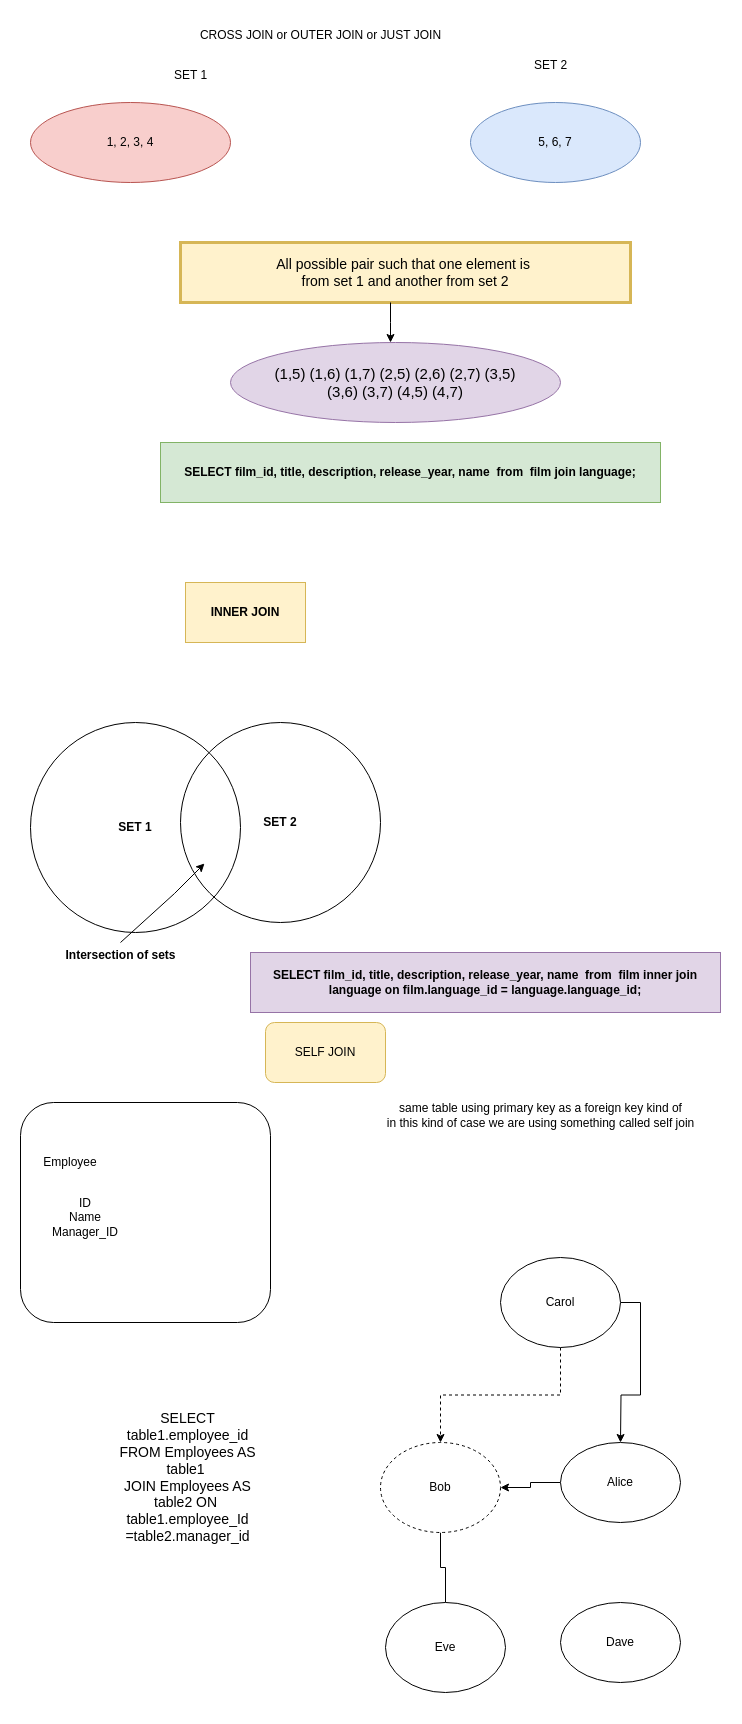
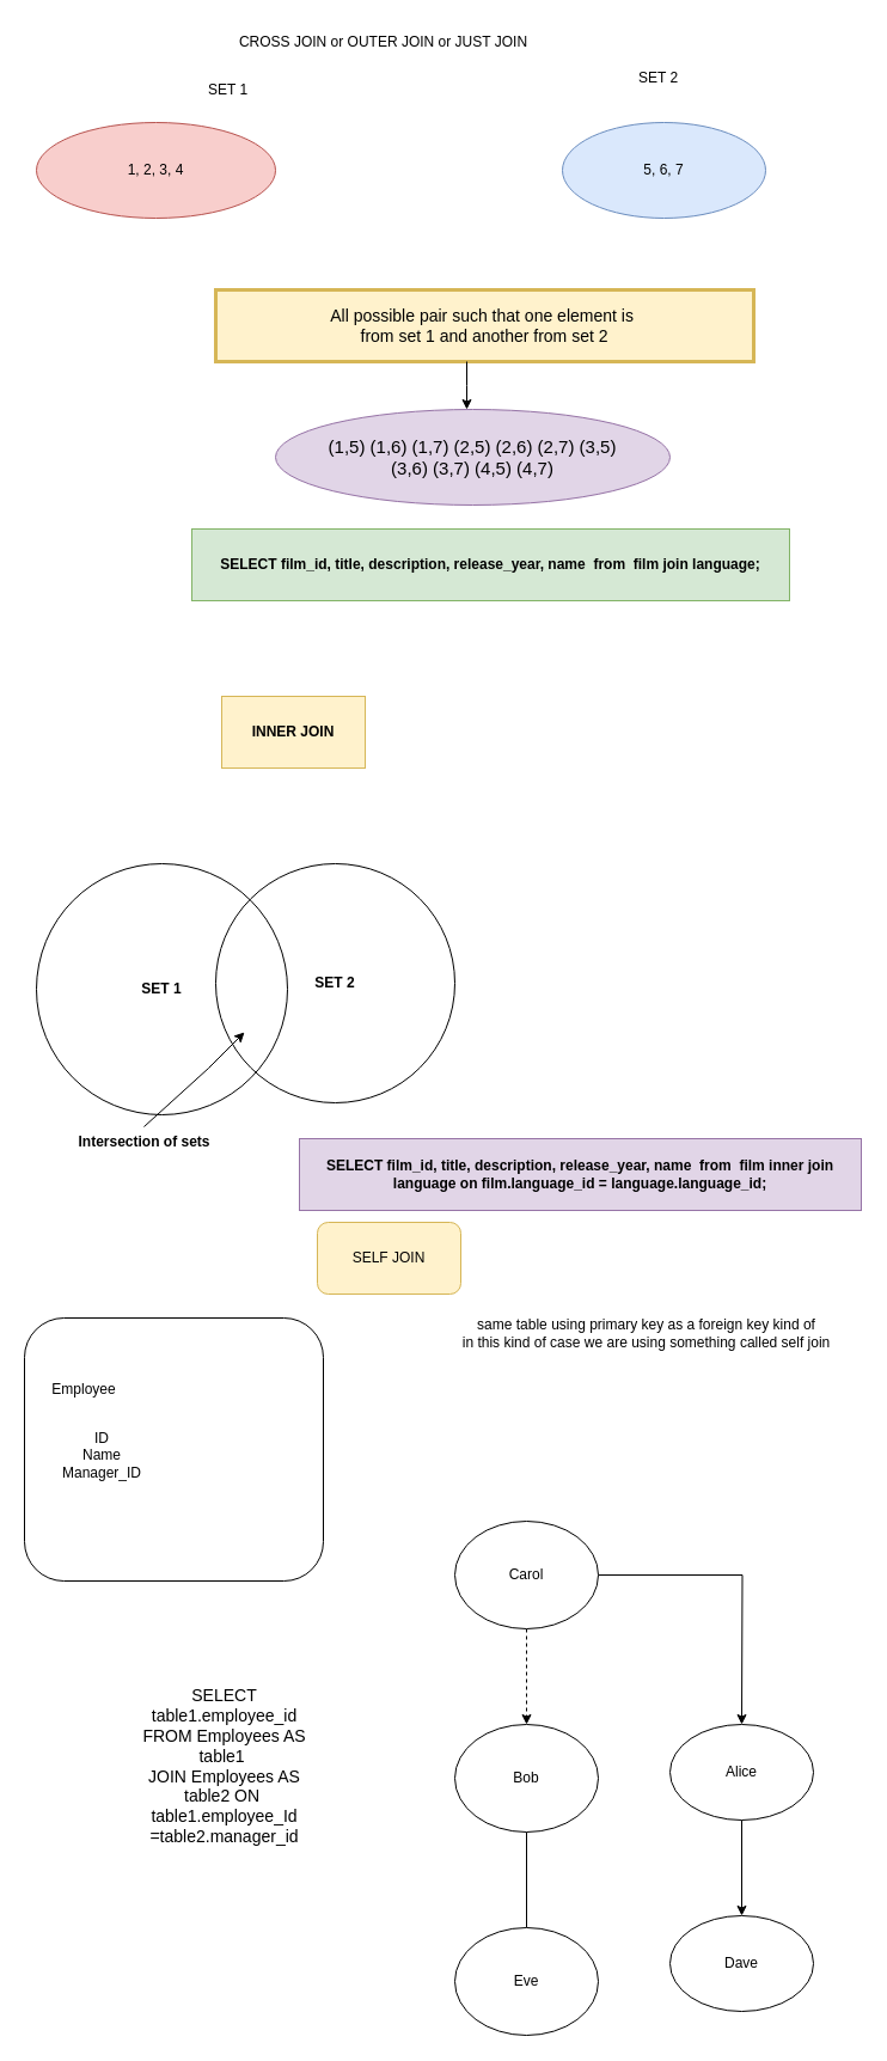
- <mxCell id="22" value="Carol" style="ellipse;whiteSpace=wrap;html=1;" vertex="1" parent="1"><mxGeometry x="500" y="1257" width="120" height="90" as="geometry" /></mxCell>
+ <mxCell id="22" value="Carol" style="ellipse;whiteSpace=wrap;html=1;" vertex="1" parent="1"><mxGeometry x="380" y="1272" width="120" height="90" as="geometry" /></mxCell>
- <mxCell id="25" value="" style="edgeStyle=orthogonalEdgeStyle;rounded=0;orthogonalLoop=1;jettySize=auto;html=1;" edge="1" parent="1" source="26" target="24"><mxGeometry relative="1" as="geometry" /></mxCell>
+ <mxCell id="25" value="" style="edgeStyle=orthogonalEdgeStyle;rounded=0;orthogonalLoop=1;jettySize=auto;html=1;" edge="1" parent="1" source="26" target="27"><mxGeometry relative="1" as="geometry" /></mxCell>
- <mxCell id="24" value="Bob" style="ellipse;whiteSpace=wrap;html=1;dashed=1;" vertex="1" parent="1"><mxGeometry x="380" y="1442" width="120" height="90" as="geometry" /></mxCell>
+ <mxCell id="24" value="Bob" style="ellipse;whiteSpace=wrap;html=1;" vertex="1" parent="1"><mxGeometry x="380" y="1442" width="120" height="90" as="geometry" /></mxCell>
- <mxCell id="28" value="Eve" style="ellipse;whiteSpace=wrap;html=1;" vertex="1" parent="1"><mxGeometry x="385" y="1602" width="120" height="90" as="geometry" /></mxCell>
+ <mxCell id="28" value="Eve" style="ellipse;whiteSpace=wrap;html=1;" vertex="1" parent="1"><mxGeometry x="380" y="1612" width="120" height="90" as="geometry" /></mxCell>
